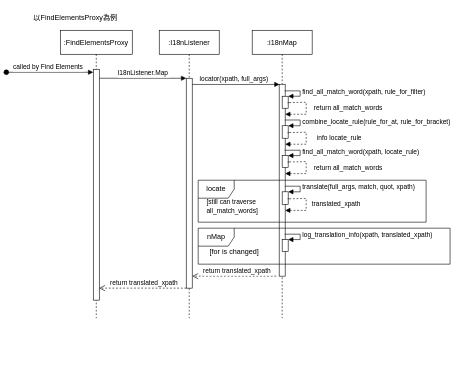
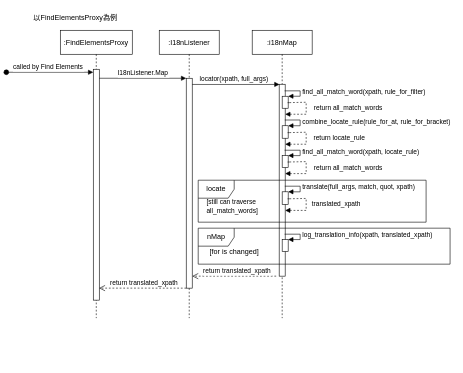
- <mxCell id="36" value="&lt;span style=&quot;font-size: 11px ; text-align: left ; background-color: rgb(255 , 255 , 255)&quot;&gt;info locate_rule&lt;/span&gt;" style="text;html=1;align=center;verticalAlign=middle;resizable=0;points=[];autosize=1;strokeColor=none;" parent="1" vertex="1"><mxGeometry x="485" y="220" width="110" height="20" as="geometry" /></mxCell>
+ <mxCell id="36" value="&lt;span style=&quot;font-size: 11px ; text-align: left ; background-color: rgb(255 , 255 , 255)&quot;&gt;return locate_rule&lt;/span&gt;" style="text;html=1;align=center;verticalAlign=middle;resizable=0;points=[];autosize=1;strokeColor=none;" parent="1" vertex="1"><mxGeometry x="485" y="220" width="110" height="20" as="geometry" /></mxCell>
